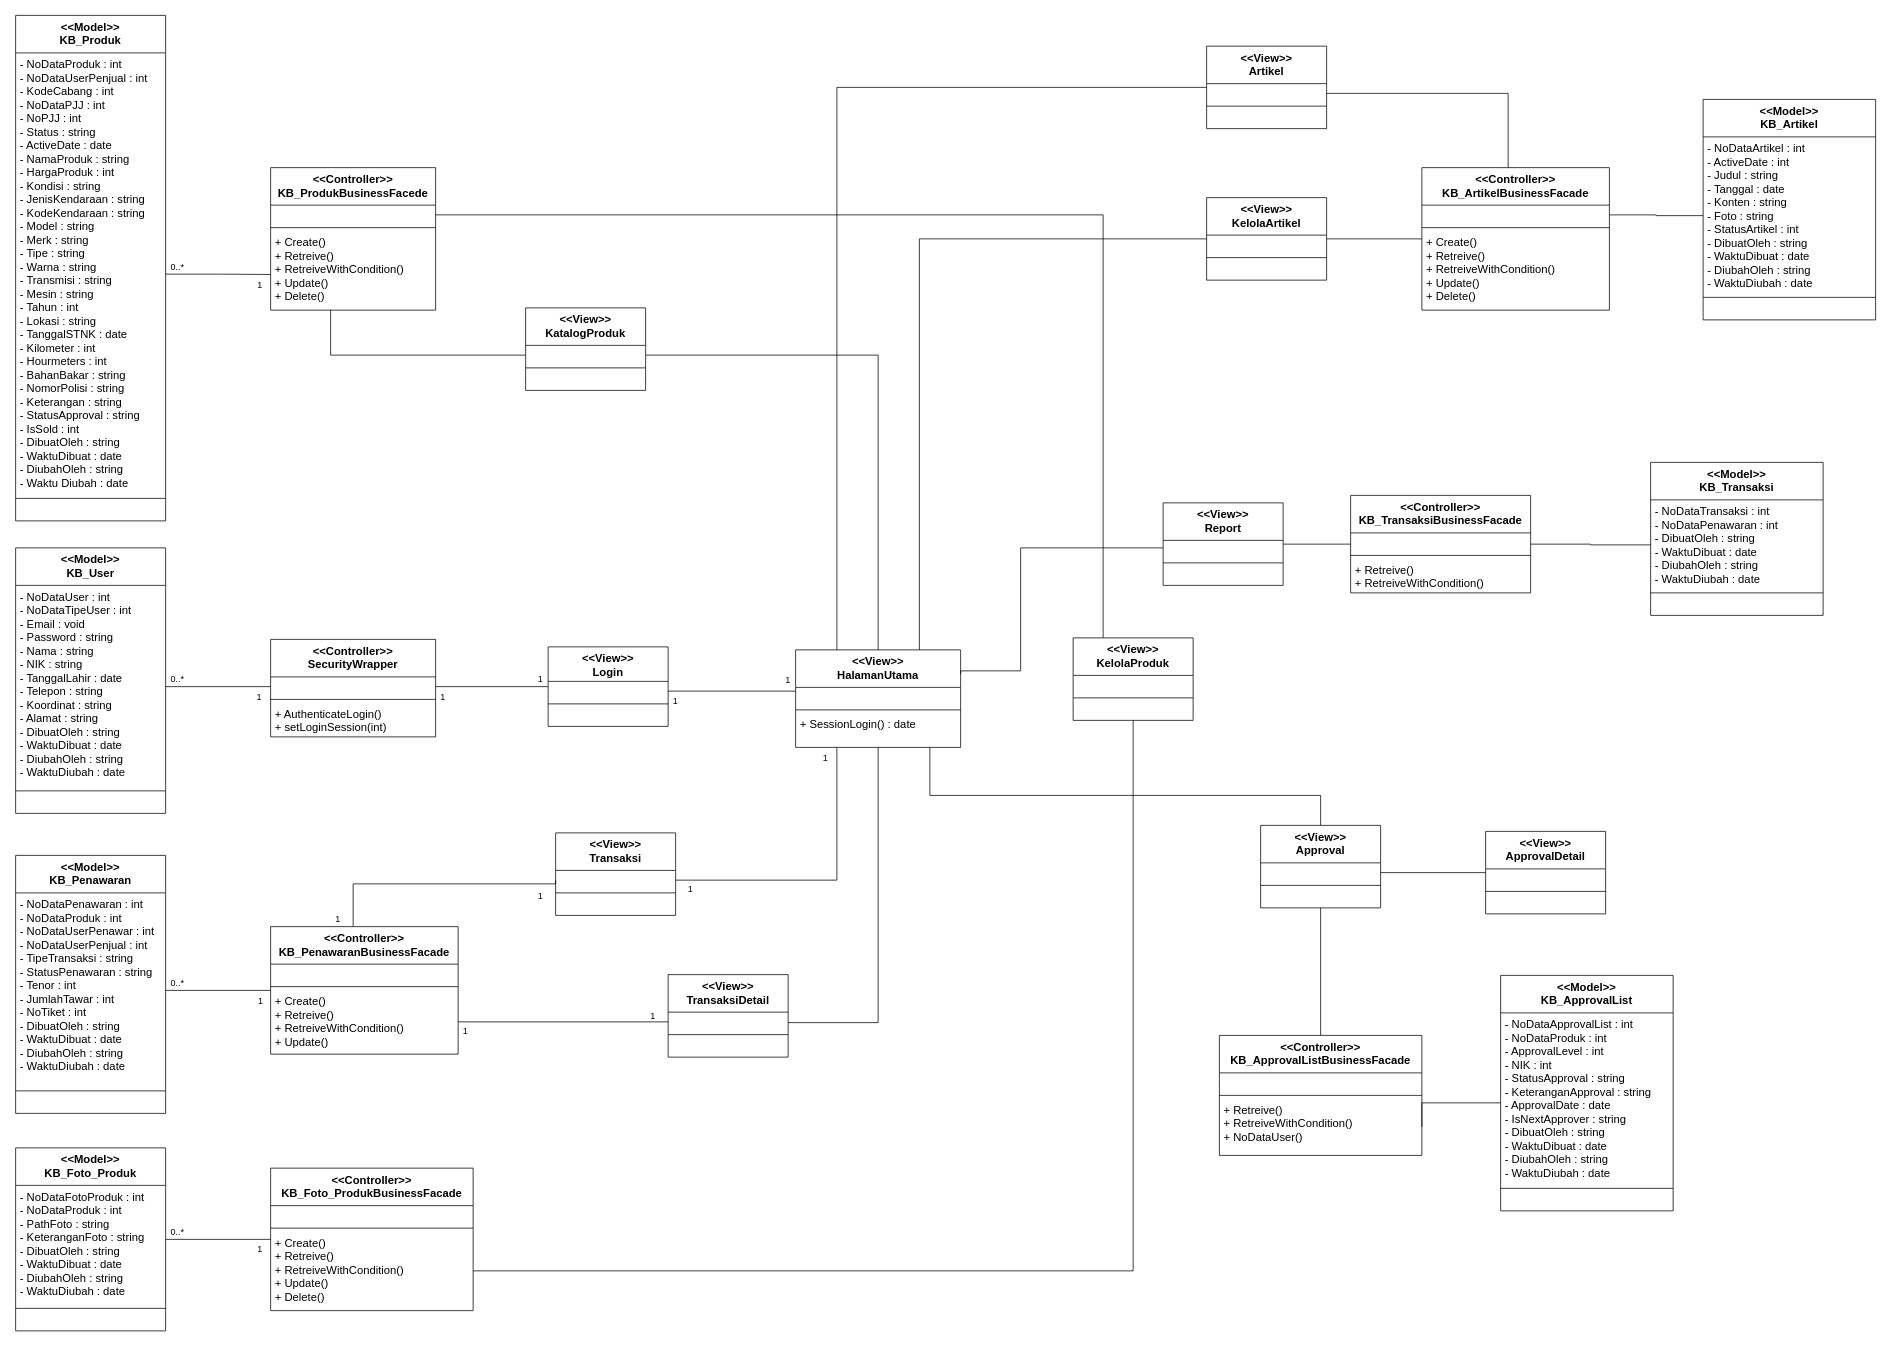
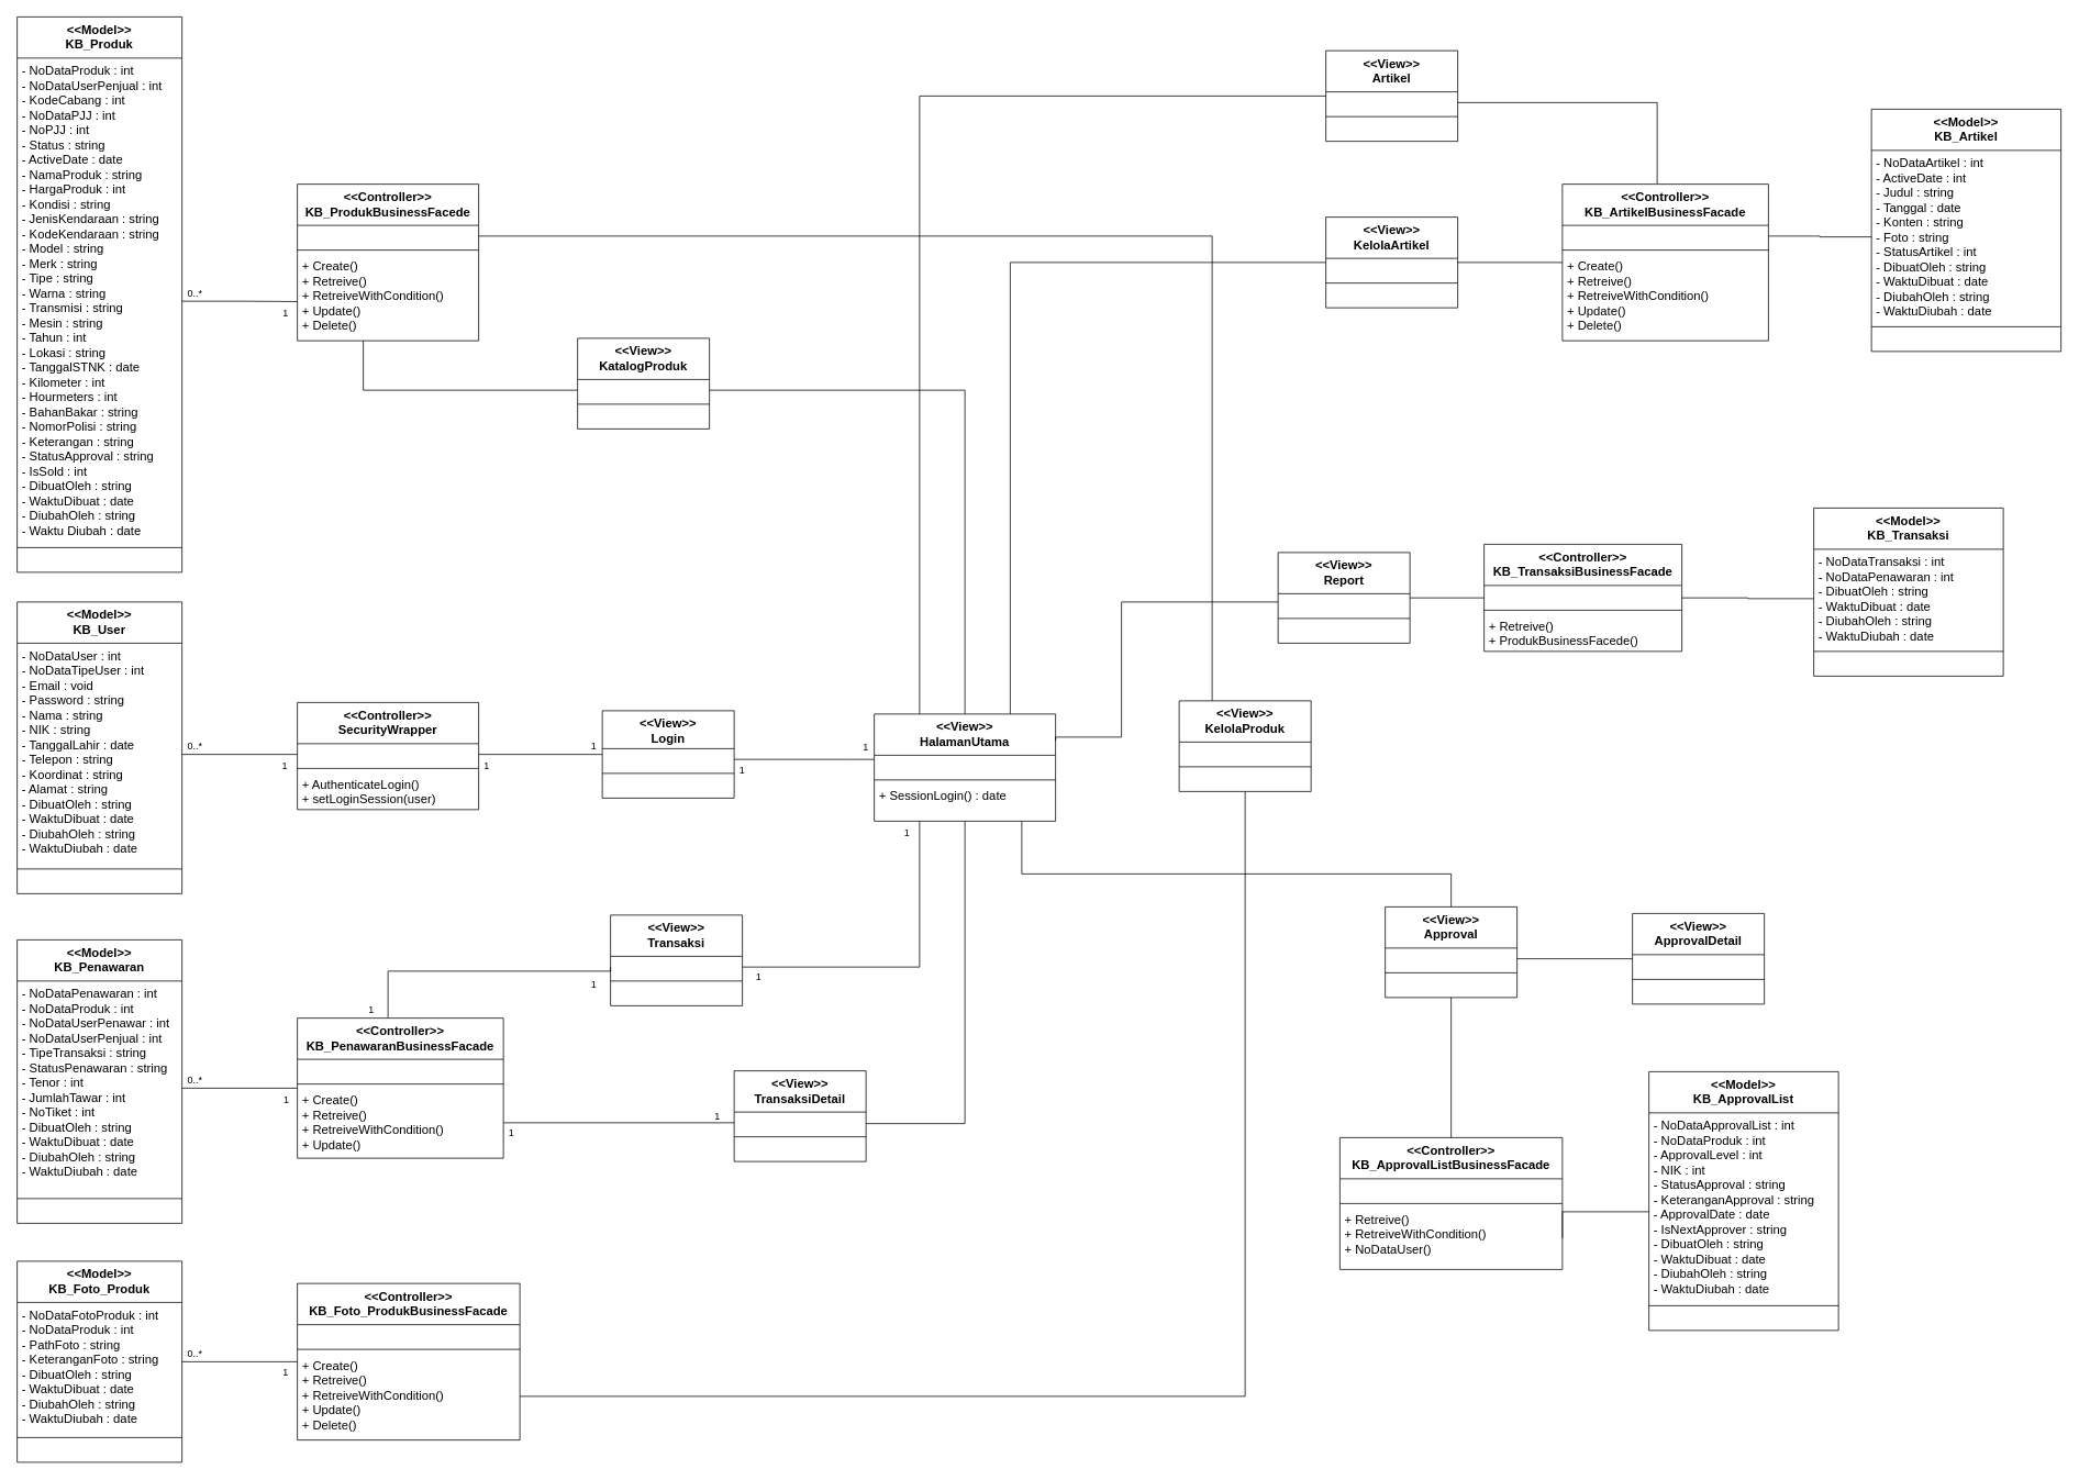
- <mxCell id="66" value="+ Retreive()&#10;+ RetreiveWithCondition()&#10;" style="text;strokeColor=none;fillColor=none;align=left;verticalAlign=top;spacingLeft=4;spacingRight=4;overflow=hidden;rotatable=0;points=[[0,0.5],[1,0.5]];portConstraint=eastwest;fontSize=15;" parent="63" vertex="1"><mxGeometry y="84" width="240" height="46" as="geometry" /></mxCell>
+ <mxCell id="66" value="+ Retreive()&#10;+ ProdukBusinessFacede()&#10;" style="text;strokeColor=none;fillColor=none;align=left;verticalAlign=top;spacingLeft=4;spacingRight=4;overflow=hidden;rotatable=0;points=[[0,0.5],[1,0.5]];portConstraint=eastwest;fontSize=15;" parent="63" vertex="1"><mxGeometry y="84" width="240" height="46" as="geometry" /></mxCell>
- <mxCell id="26" value="+ AuthenticateLogin()&#10;+ setLoginSession(int)" style="text;strokeColor=none;fillColor=none;align=left;verticalAlign=top;spacingLeft=4;spacingRight=4;overflow=hidden;rotatable=0;points=[[0,0.5],[1,0.5]];portConstraint=eastwest;fontSize=15;" parent="23" vertex="1"><mxGeometry y="84" width="220" height="46" as="geometry" /></mxCell>
+ <mxCell id="26" value="+ AuthenticateLogin()&#10;+ setLoginSession(user)" style="text;strokeColor=none;fillColor=none;align=left;verticalAlign=top;spacingLeft=4;spacingRight=4;overflow=hidden;rotatable=0;points=[[0,0.5],[1,0.5]];portConstraint=eastwest;fontSize=15;" parent="23" vertex="1"><mxGeometry y="84" width="220" height="46" as="geometry" /></mxCell>
